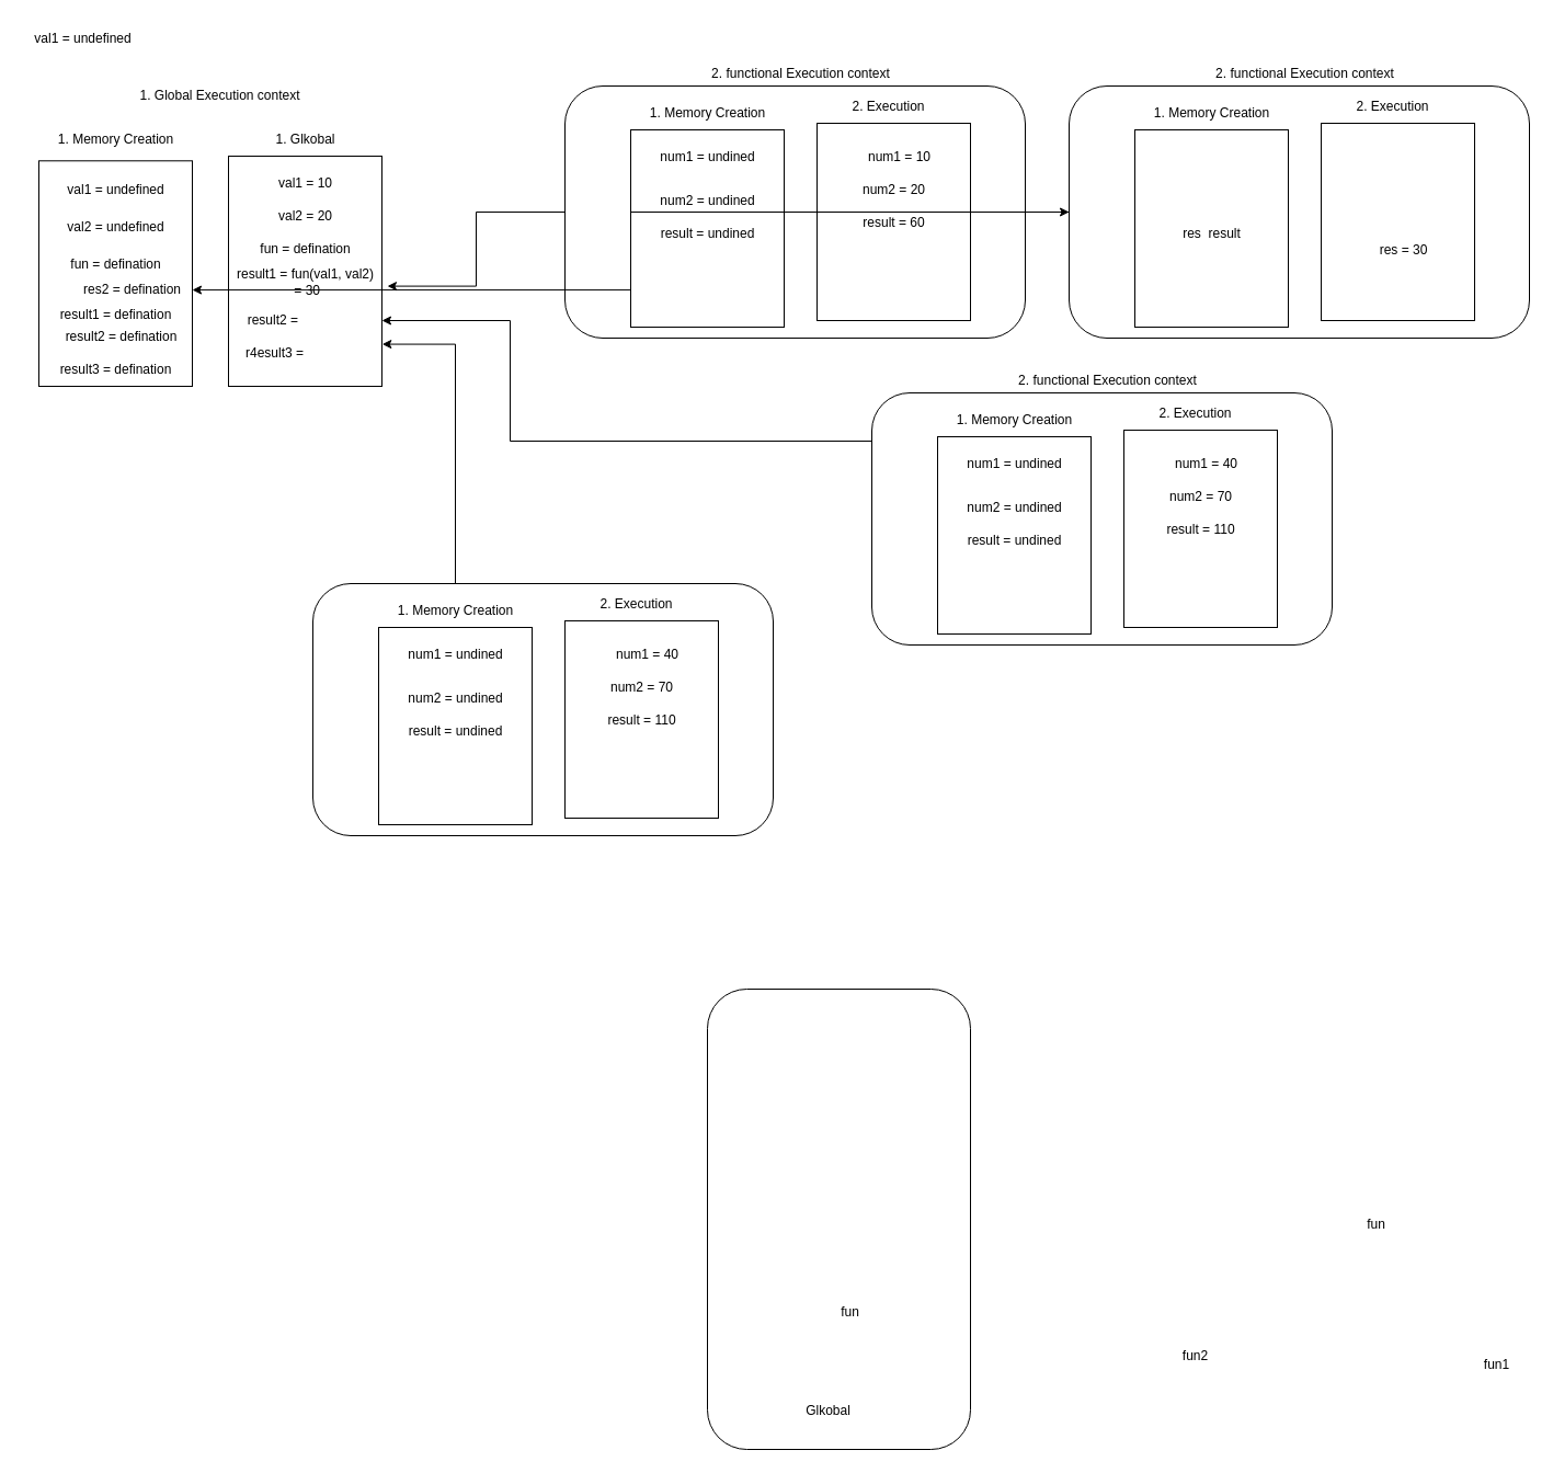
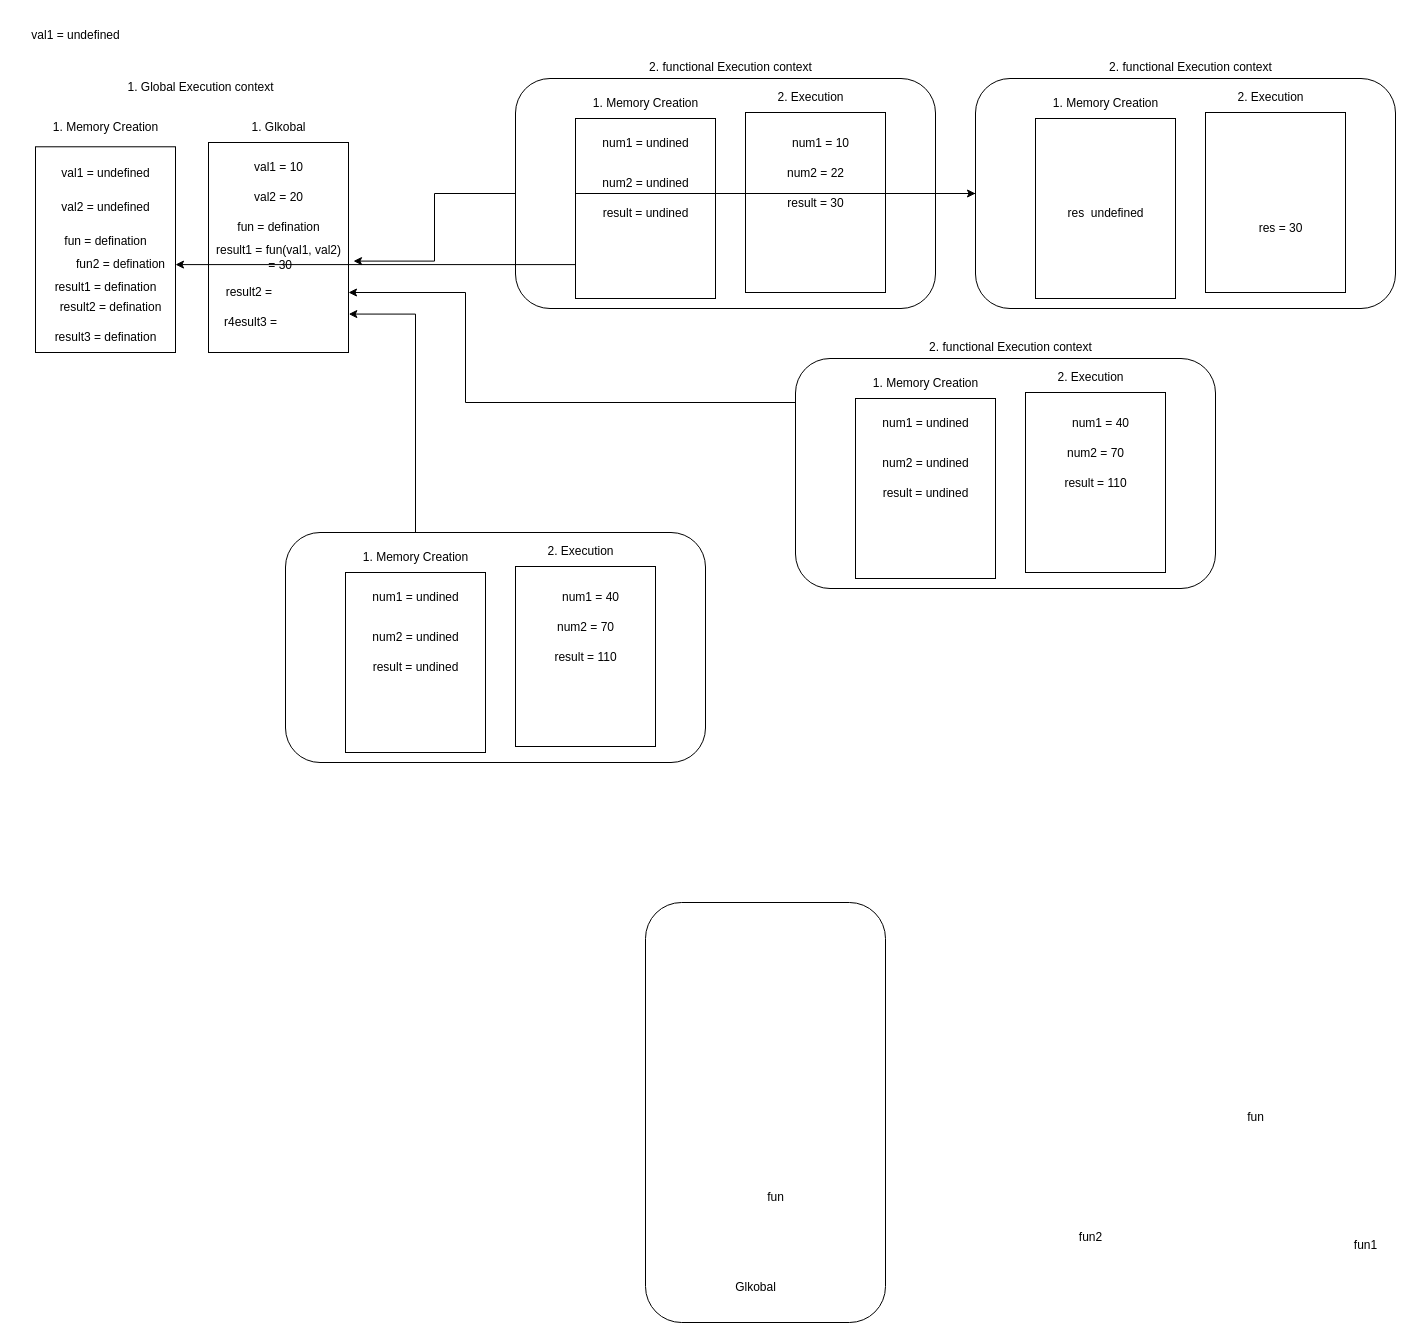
- <mxCell id="38" value="num2 = 20" style="text;html=1;align=center;verticalAlign=middle;resizable=0;points=[];autosize=1;strokeColor=none;fillColor=none;" vertex="1" parent="27"><mxGeometry x="200" y="106" width="80" height="30" as="geometry" /></mxCell>
+ <mxCell id="38" value="num2 = 22" style="text;html=1;align=center;verticalAlign=middle;resizable=0;points=[];autosize=1;strokeColor=none;fillColor=none;" vertex="1" parent="27"><mxGeometry x="200" y="106" width="80" height="30" as="geometry" /></mxCell>
- <mxCell id="39" value="result = 60" style="text;html=1;align=center;verticalAlign=middle;resizable=0;points=[];autosize=1;strokeColor=none;fillColor=none;" vertex="1" parent="27"><mxGeometry x="200" y="136" width="80" height="30" as="geometry" /></mxCell>
+ <mxCell id="39" value="result = 30" style="text;html=1;align=center;verticalAlign=middle;resizable=0;points=[];autosize=1;strokeColor=none;fillColor=none;" vertex="1" parent="27"><mxGeometry x="200" y="136" width="80" height="30" as="geometry" /></mxCell>
- <mxCell id="63" value="res&amp;nbsp; result" style="text;html=1;align=center;verticalAlign=middle;resizable=0;points=[];autosize=1;strokeColor=none;fillColor=none;" vertex="1" parent="60"><mxGeometry x="20" y="110" width="100" height="30" as="geometry" /></mxCell>
+ <mxCell id="63" value="res&amp;nbsp; undefined" style="text;html=1;align=center;verticalAlign=middle;resizable=0;points=[];autosize=1;strokeColor=none;fillColor=none;" vertex="1" parent="60"><mxGeometry x="20" y="110" width="100" height="30" as="geometry" /></mxCell>
- <mxCell id="10" value="res2 = defination" style="text;html=1;align=center;verticalAlign=middle;resizable=0;points=[];autosize=1;strokeColor=none;fillColor=none;" vertex="1" parent="3"><mxGeometry x="30" y="137.143" width="110" height="30" as="geometry" /></mxCell>
+ <mxCell id="10" value="fun2 = defination" style="text;html=1;align=center;verticalAlign=middle;resizable=0;points=[];autosize=1;strokeColor=none;fillColor=none;" vertex="1" parent="3"><mxGeometry x="30" y="137.143" width="110" height="30" as="geometry" /></mxCell>
